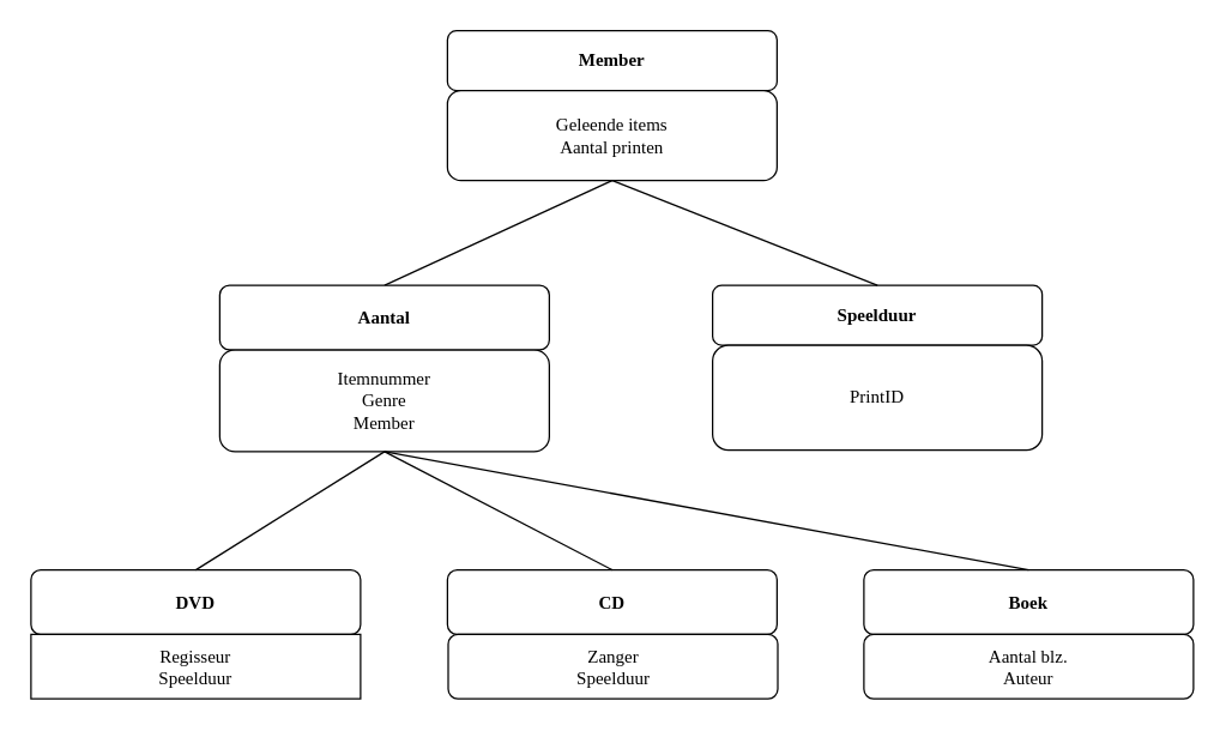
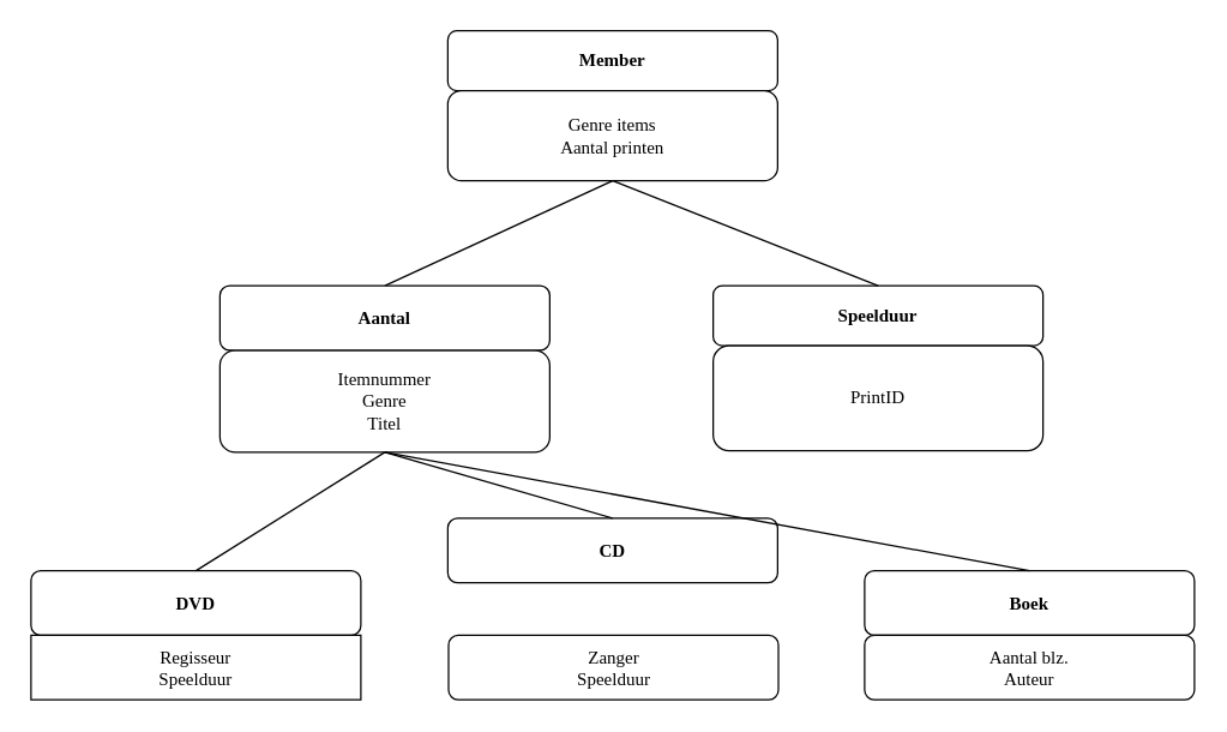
- <mxCell id="18" value="Geleende items&lt;br&gt;Aantal printen" style="rounded=1;whiteSpace=wrap;html=1;fontFamily=Tahoma;" vertex="1" parent="1"><mxGeometry x="298" y="60" width="220" height="60" as="geometry" /></mxCell>
+ <mxCell id="18" value="Genre items&lt;br&gt;Aantal printen" style="rounded=1;whiteSpace=wrap;html=1;fontFamily=Tahoma;" vertex="1" parent="1"><mxGeometry x="298" y="60" width="220" height="60" as="geometry" /></mxCell>
- <mxCell id="2" value="&lt;span style=&quot;white-space: normal&quot;&gt;Itemnummer&lt;br&gt;Genre&lt;br&gt;Member&lt;br&gt;&lt;/span&gt;" style="rounded=1;whiteSpace=wrap;html=1;fontFamily=Tahoma;" vertex="1" parent="1"><mxGeometry x="146" y="233" width="220" height="68" as="geometry" /></mxCell>
+ <mxCell id="2" value="&lt;span style=&quot;white-space: normal&quot;&gt;Itemnummer&lt;br&gt;Genre&lt;br&gt;Titel&lt;br&gt;&lt;/span&gt;" style="rounded=1;whiteSpace=wrap;html=1;fontFamily=Tahoma;" vertex="1" parent="1"><mxGeometry x="146" y="233" width="220" height="68" as="geometry" /></mxCell>
- <mxCell id="5" value="&lt;b&gt;CD&lt;/b&gt;" style="rounded=1;whiteSpace=wrap;html=1;fontFamily=Tahoma;" vertex="1" parent="1"><mxGeometry x="298" y="380" width="220" height="43" as="geometry" /></mxCell>
+ <mxCell id="5" value="&lt;b&gt;CD&lt;/b&gt;" style="rounded=1;whiteSpace=wrap;html=1;fontFamily=Tahoma;" vertex="1" parent="1"><mxGeometry x="298" y="345" width="220" height="43" as="geometry" /></mxCell>
